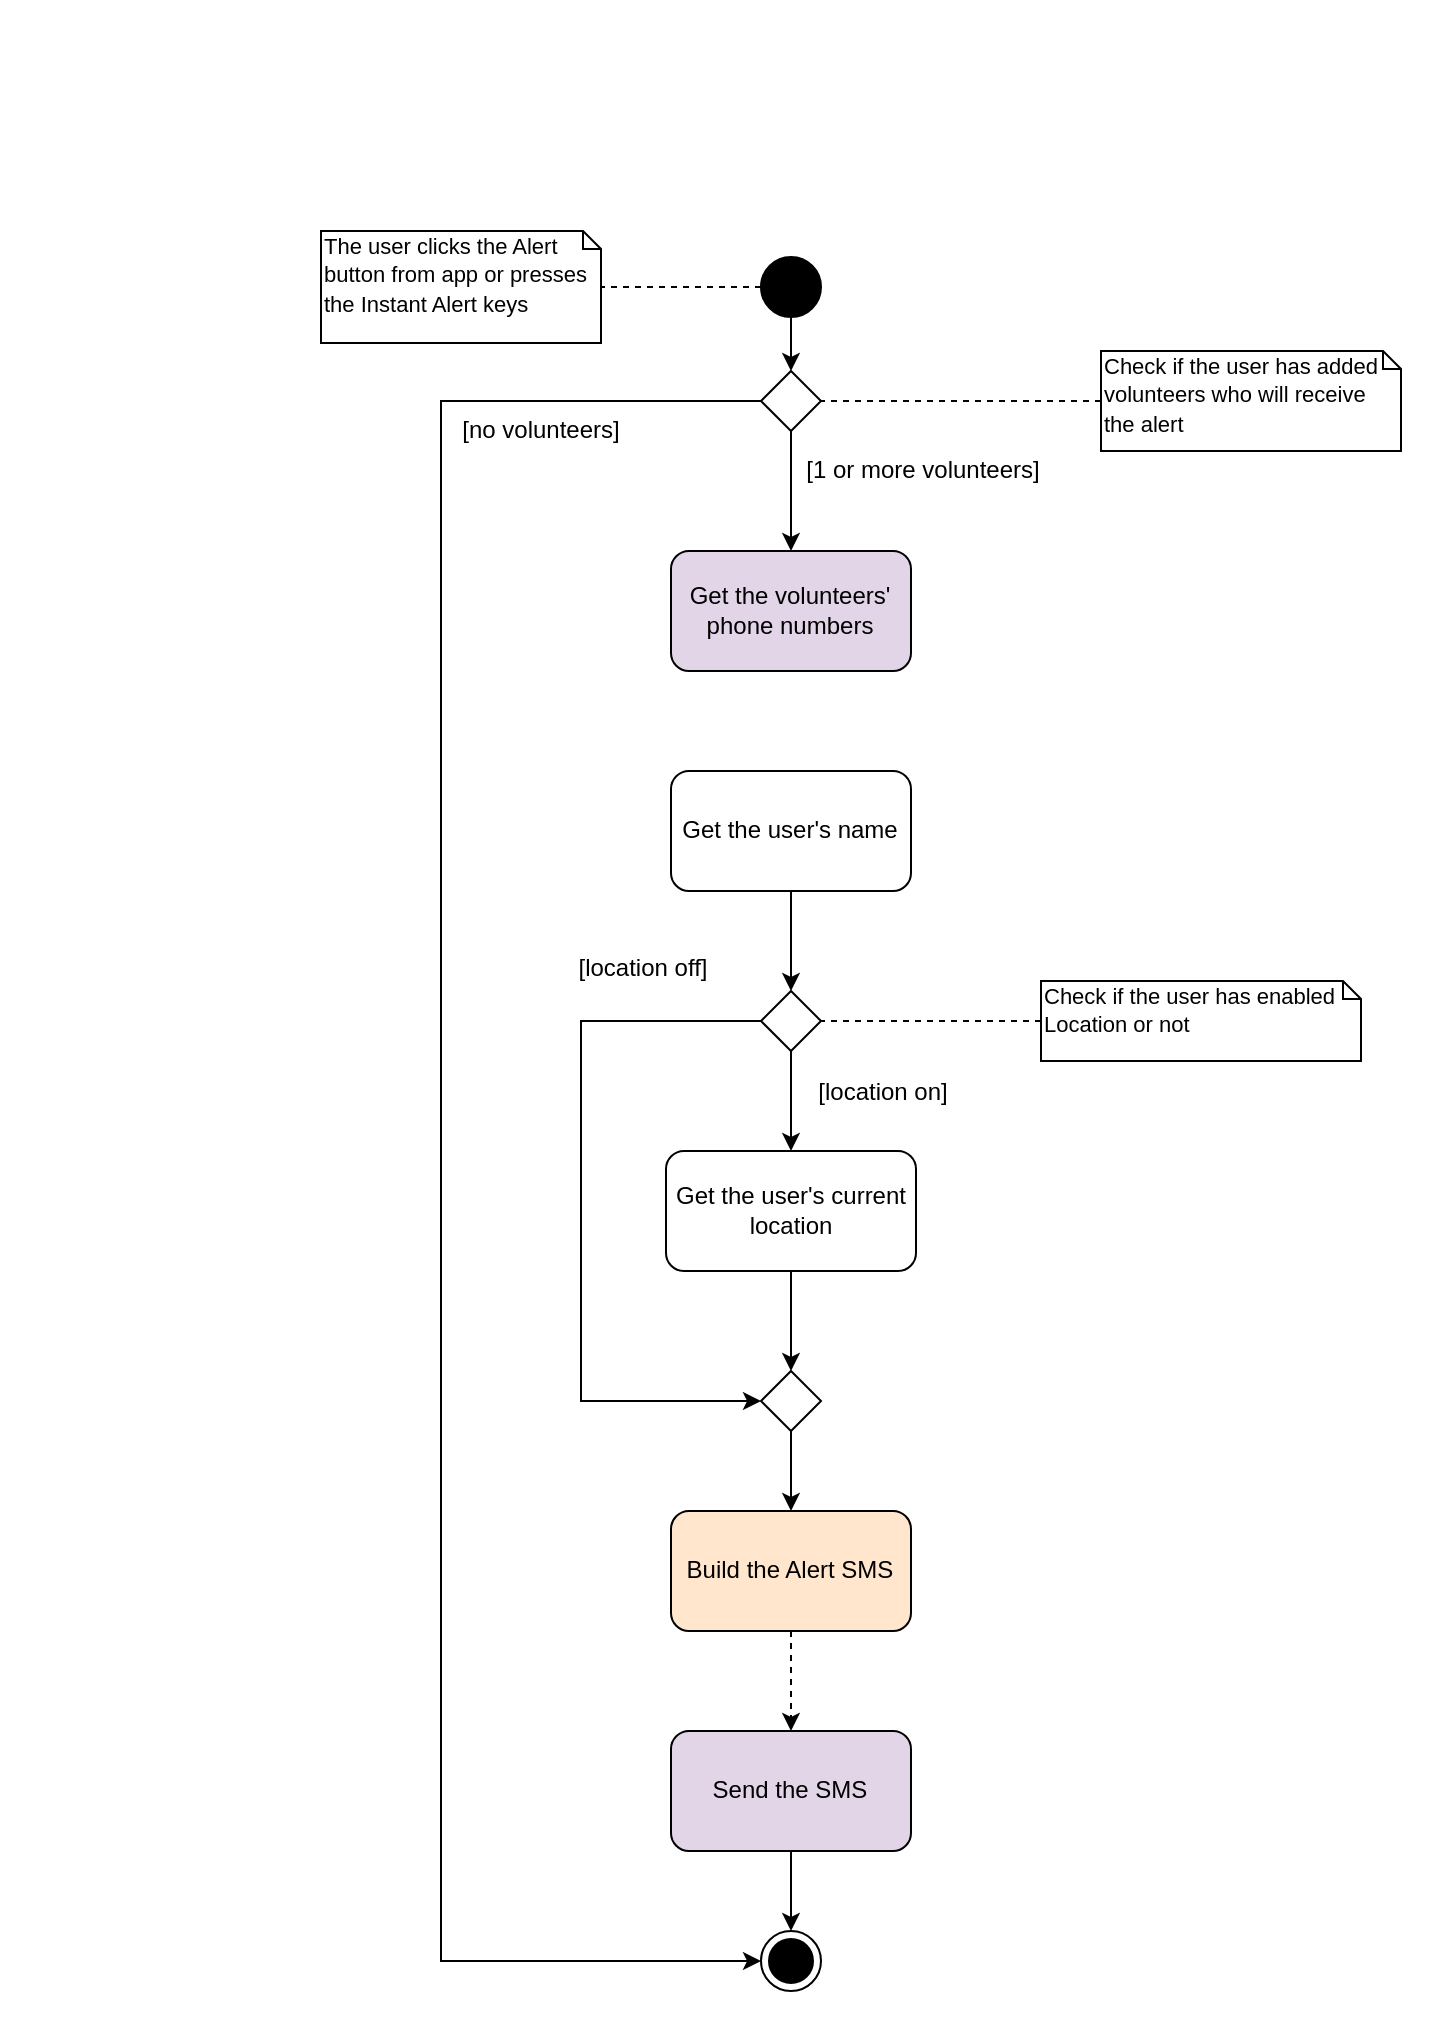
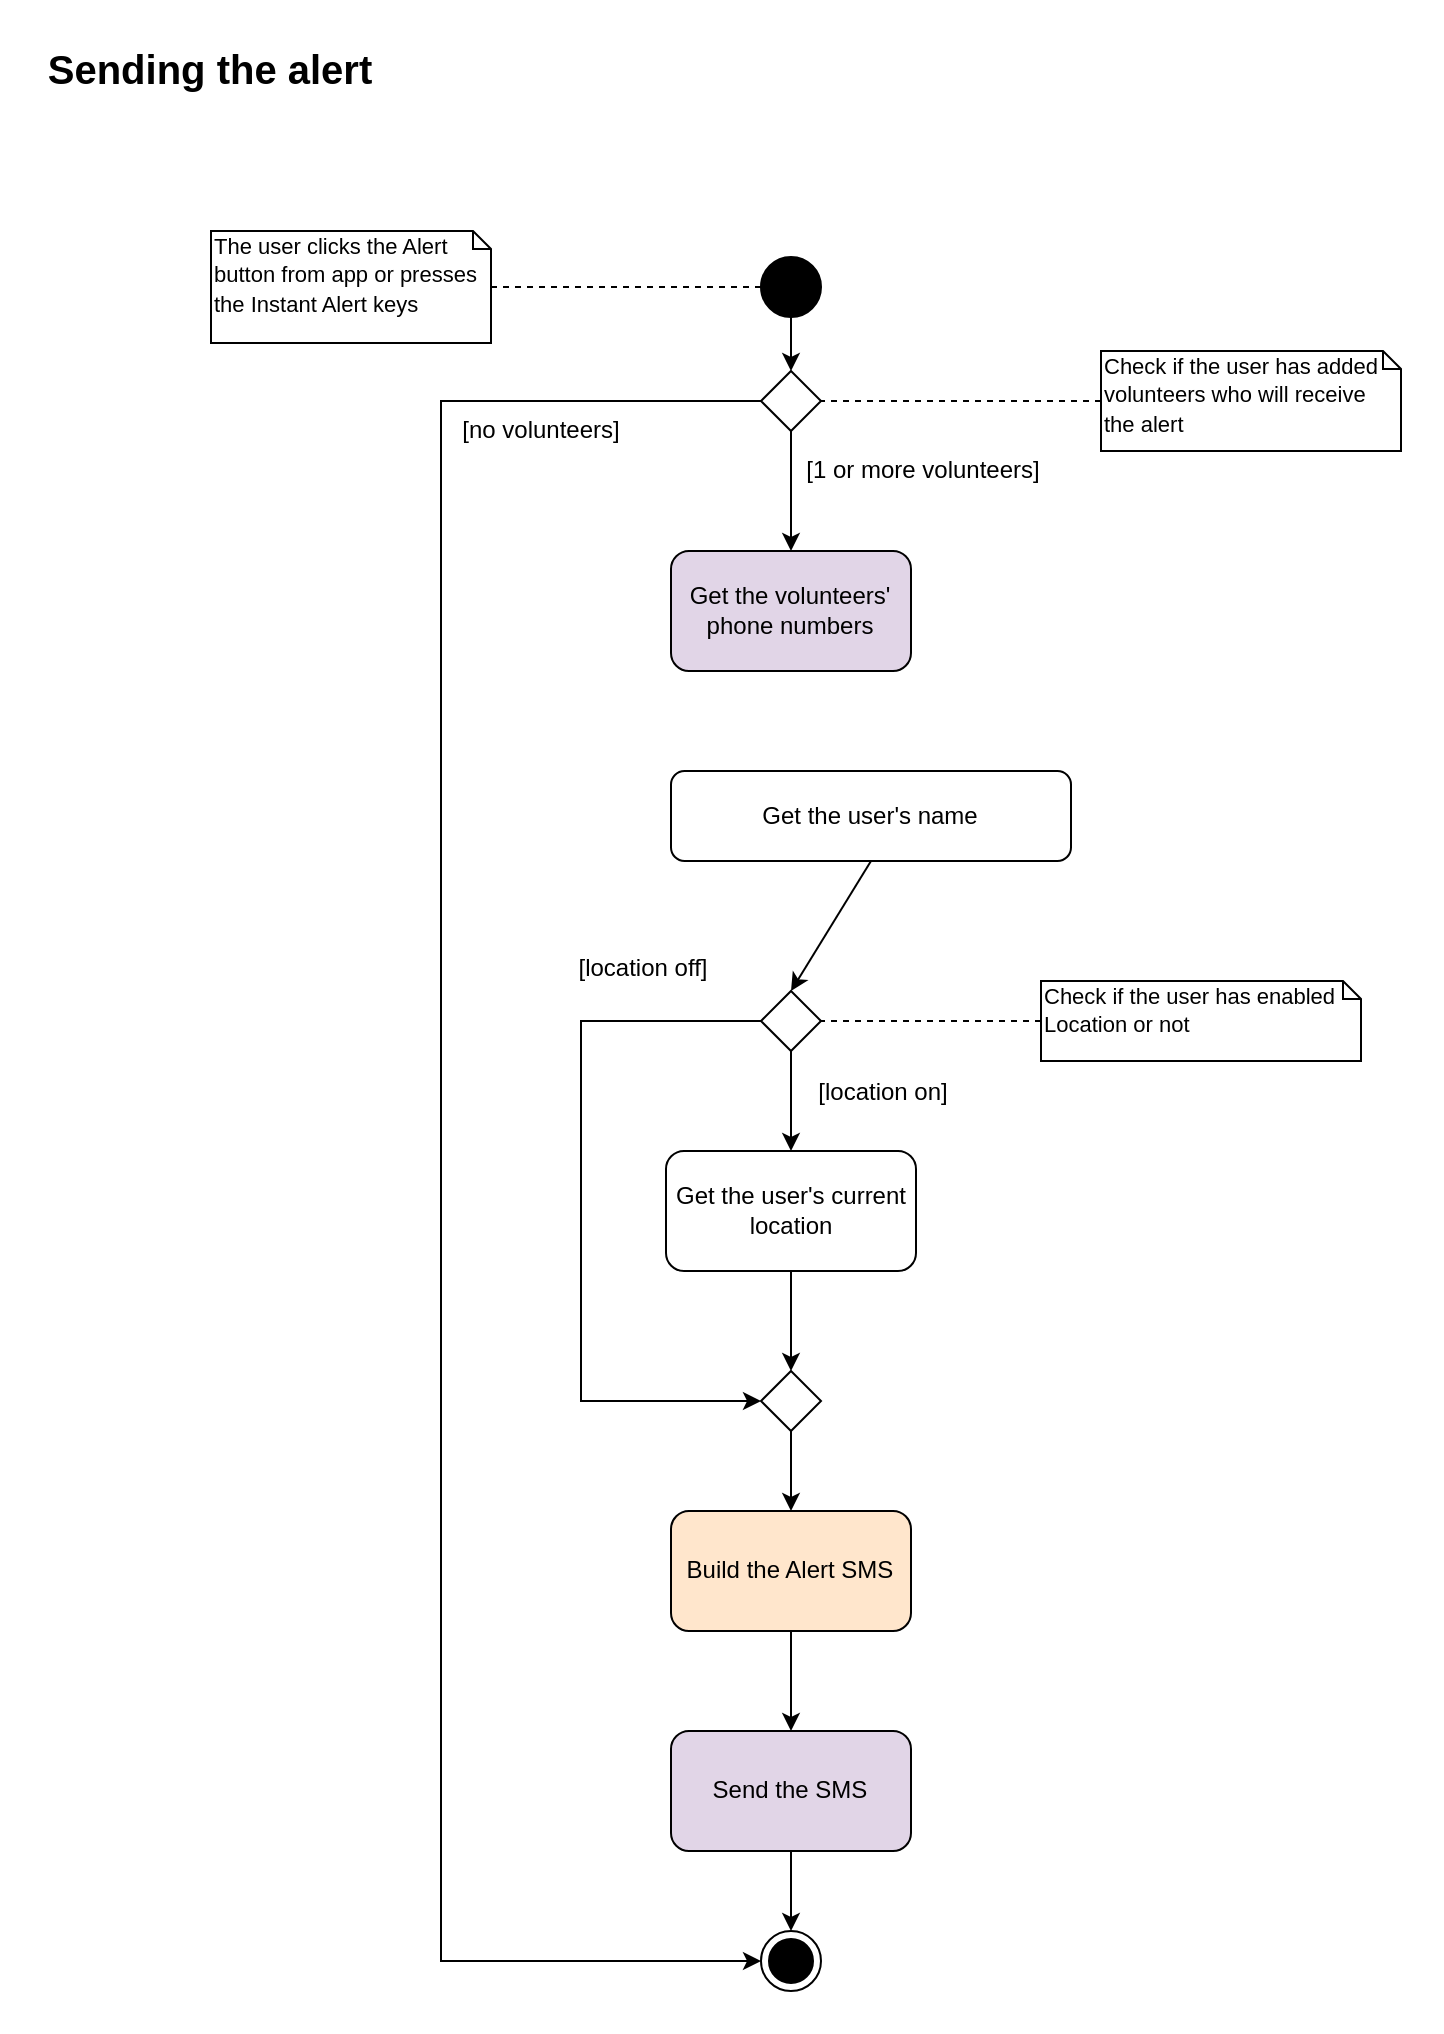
+ <mxCell id="32" value="Sending the alert" style="text;align=center;fontStyle=1;verticalAlign=middle;spacingLeft=3;spacingRight=3;strokeColor=none;rotatable=0;points=[[0,0.5],[1,0.5]];portConstraint=eastwest;fillColor=#FFFFFF;fontSize=20;" parent="1" vertex="1"><mxGeometry x="20" y="20" width="170" height="26" as="geometry" /></mxCell>
- <mxCell id="2" value="&lt;span style=&quot;font-size: 11px ; text-align: center&quot;&gt;The user clicks the Alert button from app or presses the Instant Alert keys&lt;/span&gt;" style="shape=note;whiteSpace=wrap;html=1;size=9;verticalAlign=top;align=left;spacingTop=-6;" parent="1" vertex="1"><mxGeometry x="160" y="115" width="140" height="56" as="geometry" /></mxCell>
+ <mxCell id="2" value="&lt;span style=&quot;font-size: 11px ; text-align: center&quot;&gt;The user clicks the Alert button from app or presses the Instant Alert keys&lt;/span&gt;" style="shape=note;whiteSpace=wrap;html=1;size=9;verticalAlign=top;align=left;spacingTop=-6;" parent="1" vertex="1"><mxGeometry x="105" y="115" width="140" height="56" as="geometry" /></mxCell>
- <mxCell id="9" value="Get the user's name" style="rounded=1;whiteSpace=wrap;html=1;" parent="1" vertex="1"><mxGeometry x="335" y="385" width="120" height="60" as="geometry" /></mxCell>
+ <mxCell id="9" value="Get the user's name" style="rounded=1;whiteSpace=wrap;html=1;" parent="1" vertex="1"><mxGeometry x="335" y="385" width="200" height="45" as="geometry" /></mxCell>
- <mxCell id="18" style="edgeStyle=orthogonalEdgeStyle;rounded=0;orthogonalLoop=1;jettySize=auto;html=1;entryX=0.5;entryY=0;entryDx=0;entryDy=0;endFill=1;dashed=1;" parent="1" source="19" target="21" edge="1"><mxGeometry relative="1" as="geometry" /></mxCell>
+ <mxCell id="18" style="edgeStyle=orthogonalEdgeStyle;rounded=0;orthogonalLoop=1;jettySize=auto;html=1;entryX=0.5;entryY=0;entryDx=0;entryDy=0;endFill=1;" parent="1" source="19" target="21" edge="1"><mxGeometry relative="1" as="geometry" /></mxCell>
